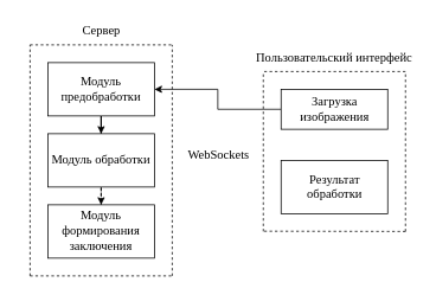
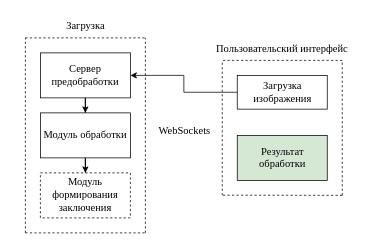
- <mxCell id="19" value="&lt;font face=&quot;Times New Roman&quot;&gt;&lt;span style=&quot;font-size: 14px;&quot;&gt;Сервер&lt;/span&gt;&lt;/font&gt;" style="text;html=1;align=center;verticalAlign=middle;whiteSpace=wrap;rounded=0;" vertex="1" parent="1"><mxGeometry x="20.5" y="20" width="185" height="30" as="geometry" /></mxCell>
+ <mxCell id="19" value="&lt;font face=&quot;Times New Roman&quot;&gt;&lt;span style=&quot;font-size: 14px;&quot;&gt;Загрузка&lt;/span&gt;&lt;/font&gt;" style="text;html=1;align=center;verticalAlign=middle;whiteSpace=wrap;rounded=0;" vertex="1" parent="1"><mxGeometry x="20.5" y="20" width="185" height="30" as="geometry" /></mxCell>
- <mxCell id="3" value="&lt;font face=&quot;Times New Roman&quot; style=&quot;font-size: 14px;&quot;&gt;Модуль предобработки&lt;/font&gt;" style="rounded=0;whiteSpace=wrap;html=1;" vertex="1" parent="1"><mxGeometry x="53" y="70" width="120" height="60" as="geometry" /></mxCell>
+ <mxCell id="3" value="&lt;font face=&quot;Times New Roman&quot; style=&quot;font-size: 14px;&quot;&gt;Сервер предобработки&lt;/font&gt;" style="rounded=0;whiteSpace=wrap;html=1;" vertex="1" parent="1"><mxGeometry x="53" y="70" width="120" height="60" as="geometry" /></mxCell>
- <mxCell id="9" value="&lt;font face=&quot;Times New Roman&quot;&gt;&lt;span style=&quot;font-size: 14px;&quot;&gt;Результат обработки&lt;/span&gt;&lt;/font&gt;" style="rounded=0;whiteSpace=wrap;html=1;" vertex="1" parent="1"><mxGeometry x="315.5" y="180" width="120" height="60" as="geometry" /></mxCell>
+ <mxCell id="9" value="&lt;font face=&quot;Times New Roman&quot;&gt;&lt;span style=&quot;font-size: 14px;&quot;&gt;Результат обработки&lt;/span&gt;&lt;/font&gt;" style="rounded=0;whiteSpace=wrap;html=1;fillColor=#d5e8d4;" vertex="1" parent="1"><mxGeometry x="315.5" y="180" width="120" height="60" as="geometry" /></mxCell>
- <mxCell id="4" style="edgeStyle=orthogonalEdgeStyle;rounded=0;orthogonalLoop=1;jettySize=auto;html=1;dashed=1;" edge="1" parent="1" source="5" target="6"><mxGeometry relative="1" as="geometry" /></mxCell>
+ <mxCell id="4" style="edgeStyle=orthogonalEdgeStyle;rounded=0;orthogonalLoop=1;jettySize=auto;html=1;" edge="1" parent="1" source="5" target="6"><mxGeometry relative="1" as="geometry" /></mxCell>
- <mxCell id="6" value="&lt;font face=&quot;Times New Roman&quot; style=&quot;font-size: 14px;&quot;&gt;Модуль формирования заключения&lt;/font&gt;" style="rounded=0;whiteSpace=wrap;html=1;" vertex="1" parent="1"><mxGeometry x="53" y="230" width="120" height="60" as="geometry" /></mxCell>
+ <mxCell id="6" value="&lt;font face=&quot;Times New Roman&quot; style=&quot;font-size: 14px;&quot;&gt;Модуль формирования заключения&lt;/font&gt;" style="rounded=0;whiteSpace=wrap;html=1;dashed=1;" vertex="1" parent="1"><mxGeometry x="53" y="230" width="120" height="60" as="geometry" /></mxCell>
